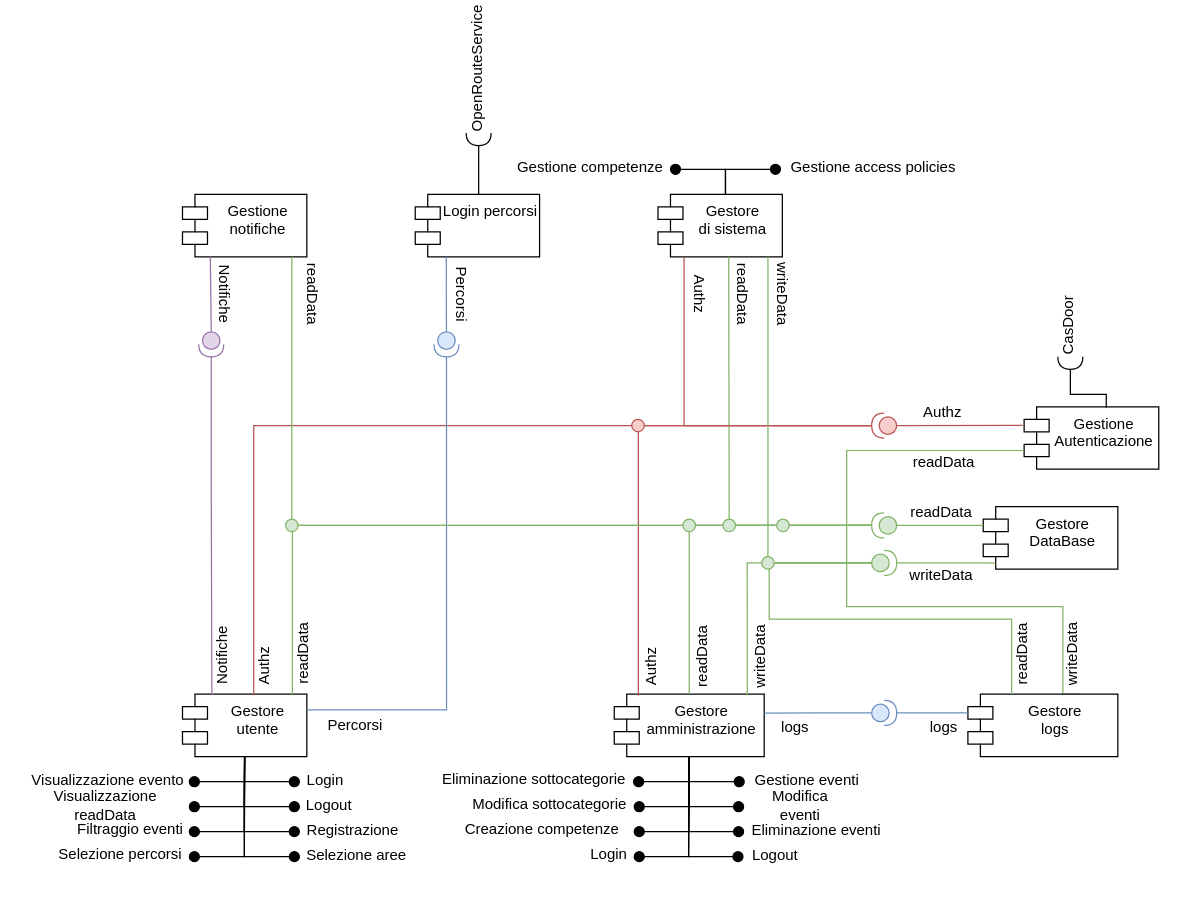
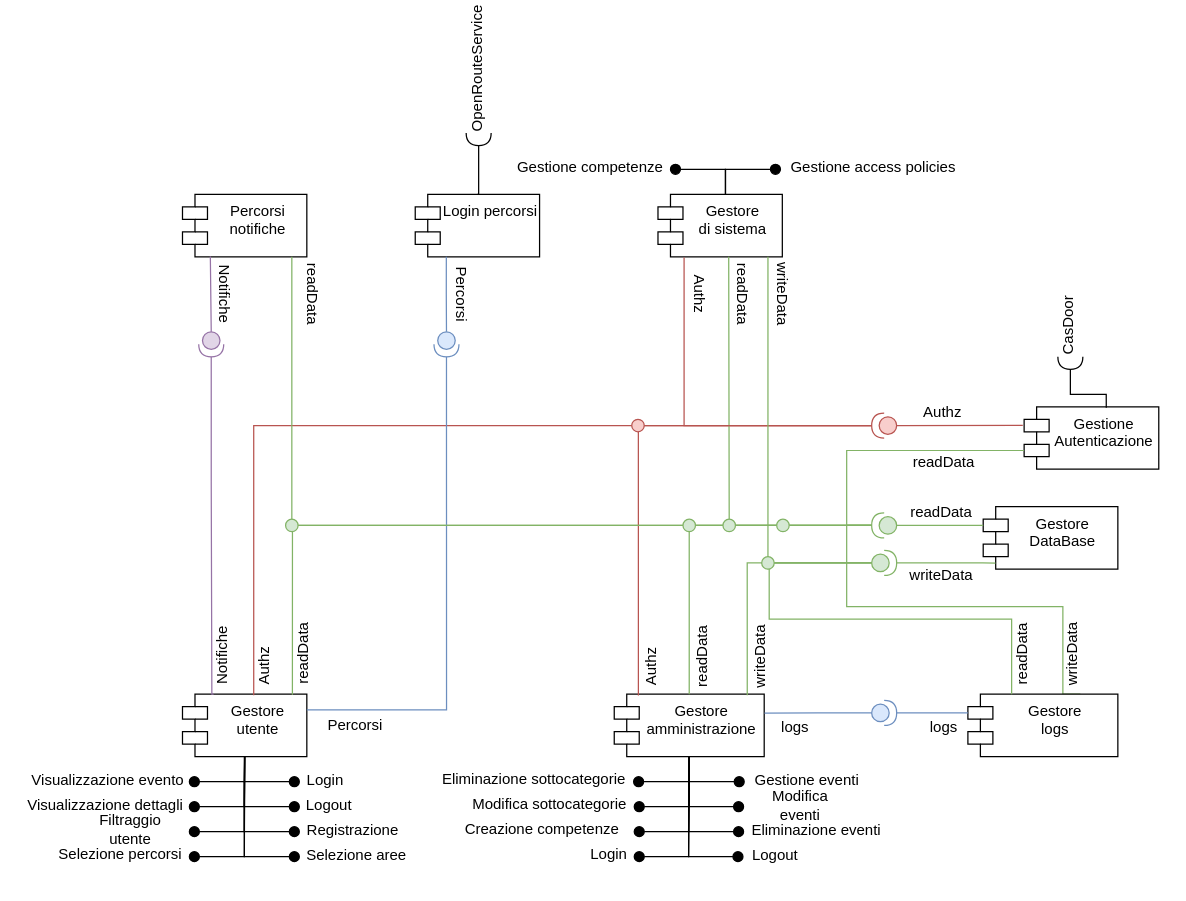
- <mxCell id="27" value="&lt;div&gt;Gestione notifiche&lt;/div&gt;" style="shape=module;align=left;spacingLeft=20;align=center;verticalAlign=top;whiteSpace=wrap;html=1;" parent="1" vertex="1"><mxGeometry x="145.5" y="135" width="99.5" height="50" as="geometry" /></mxCell>
+ <mxCell id="27" value="&lt;div&gt;Percorsi notifiche&lt;/div&gt;" style="shape=module;align=left;spacingLeft=20;align=center;verticalAlign=top;whiteSpace=wrap;html=1;" parent="1" vertex="1"><mxGeometry x="145.5" y="135" width="99.5" height="50" as="geometry" /></mxCell>
- <mxCell id="17" value="Visualizzazione readData" style="text;html=1;align=center;verticalAlign=middle;whiteSpace=wrap;rounded=0;" parent="1" vertex="1"><mxGeometry x="20" y="609" width="128" height="30" as="geometry" /></mxCell>
+ <mxCell id="17" value="Visualizzazione dettagli" style="text;html=1;align=center;verticalAlign=middle;whiteSpace=wrap;rounded=0;" parent="1" vertex="1"><mxGeometry x="20" y="609" width="128" height="30" as="geometry" /></mxCell>
- <mxCell id="19" value="Filtraggio eventi" style="text;html=1;align=center;verticalAlign=middle;whiteSpace=wrap;rounded=0;" parent="1" vertex="1"><mxGeometry x="60" y="628" width="88" height="30" as="geometry" /></mxCell>
+ <mxCell id="19" value="Filtraggio utente" style="text;html=1;align=center;verticalAlign=middle;whiteSpace=wrap;rounded=0;" parent="1" vertex="1"><mxGeometry x="60" y="628" width="88" height="30" as="geometry" /></mxCell>
